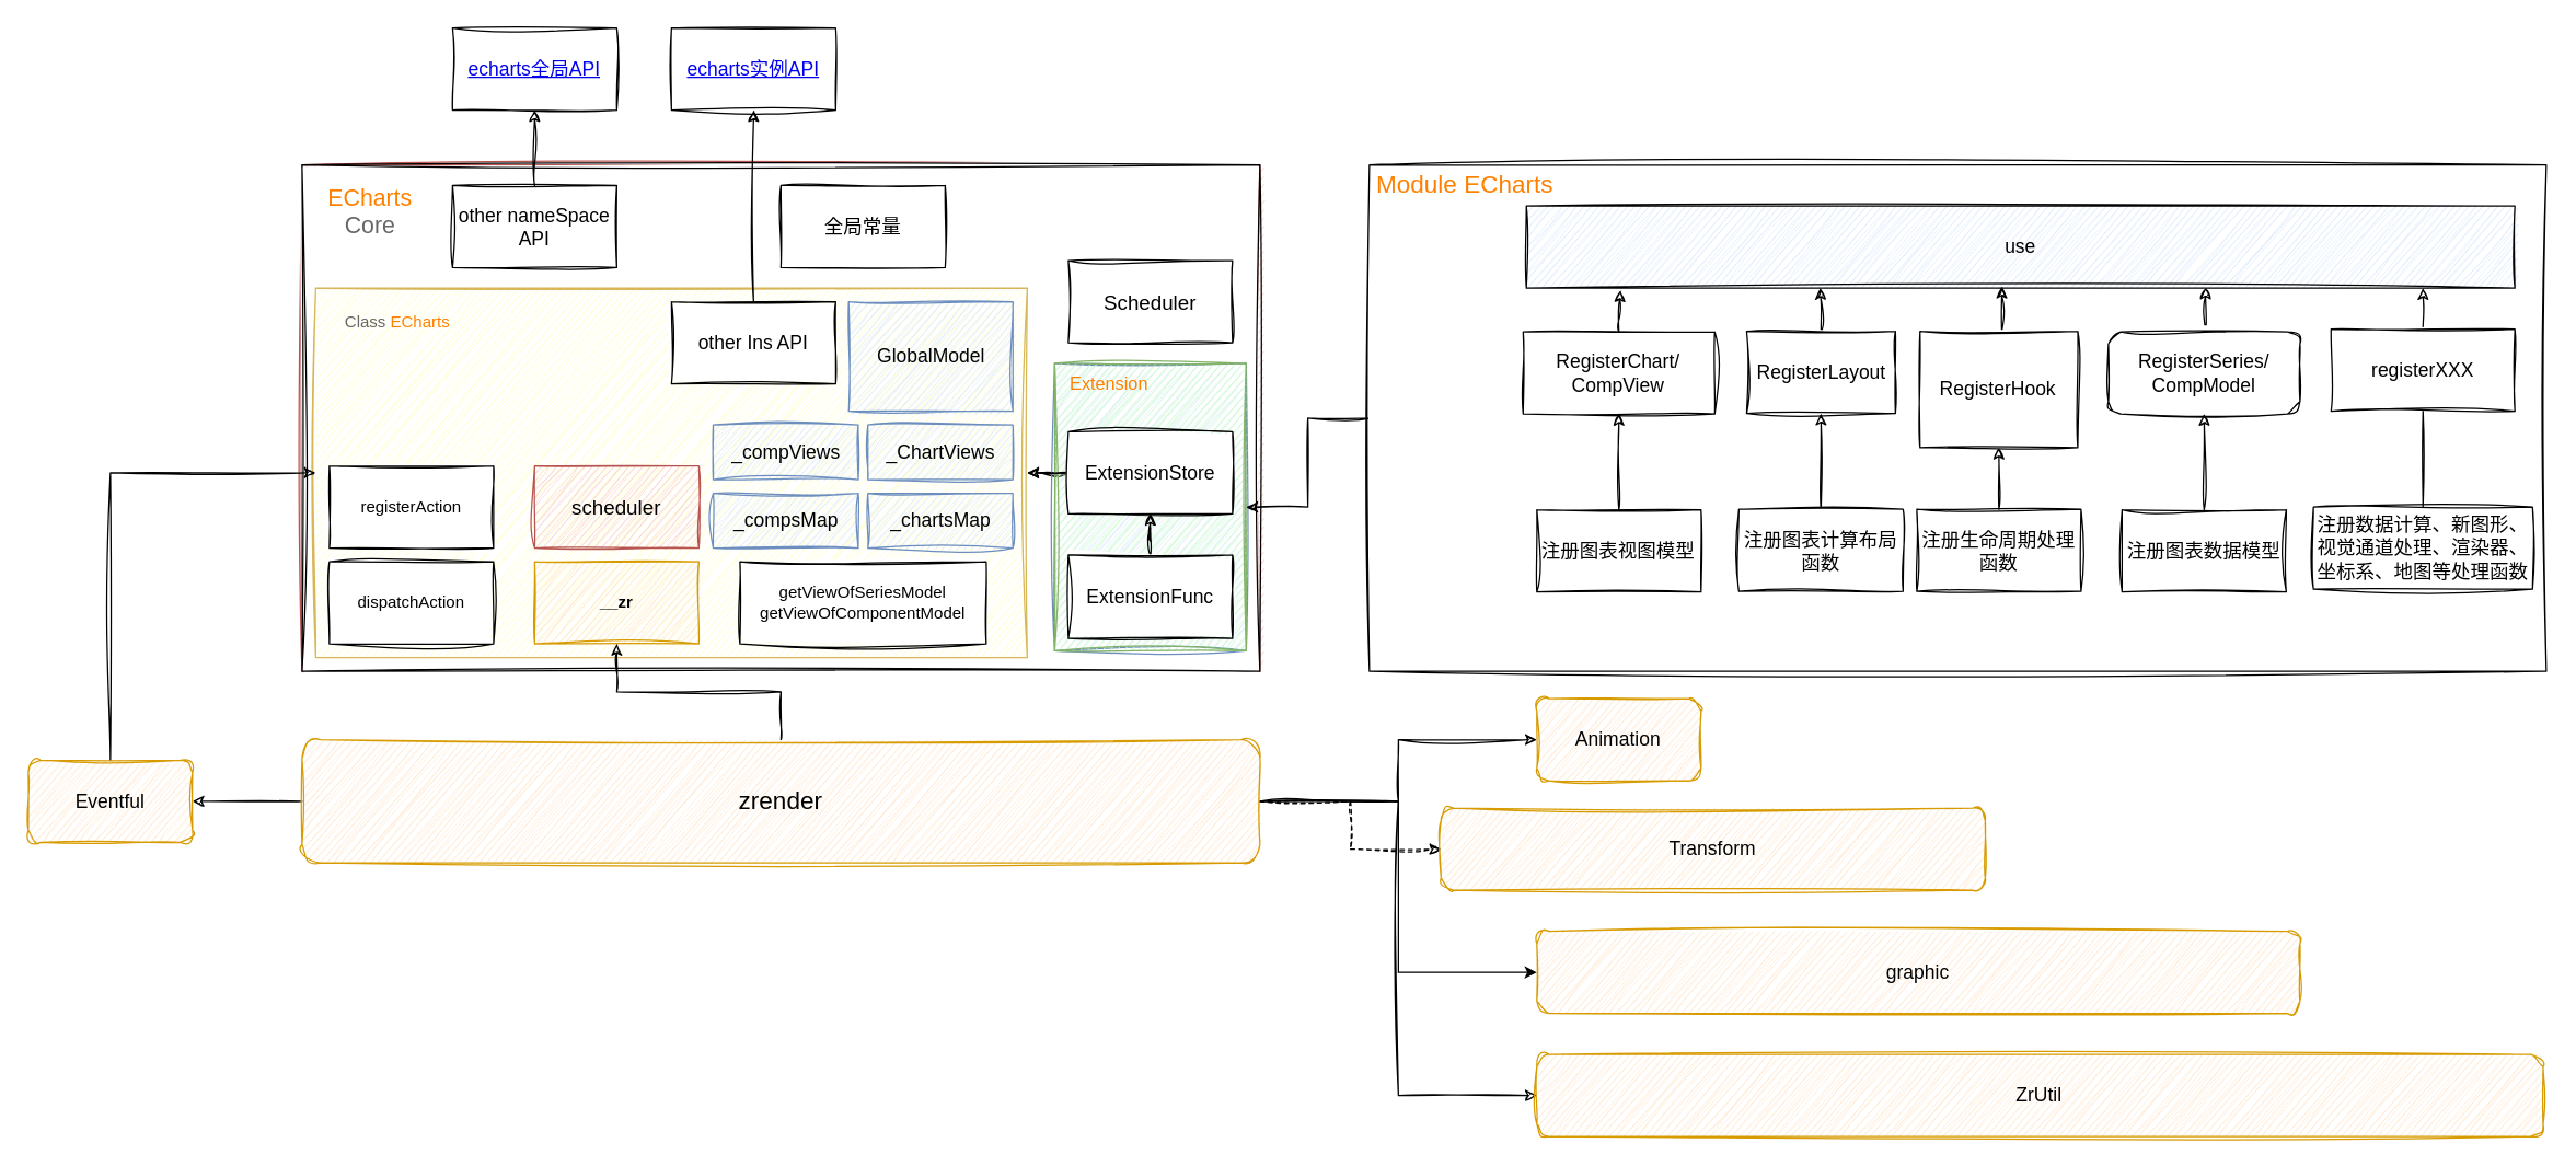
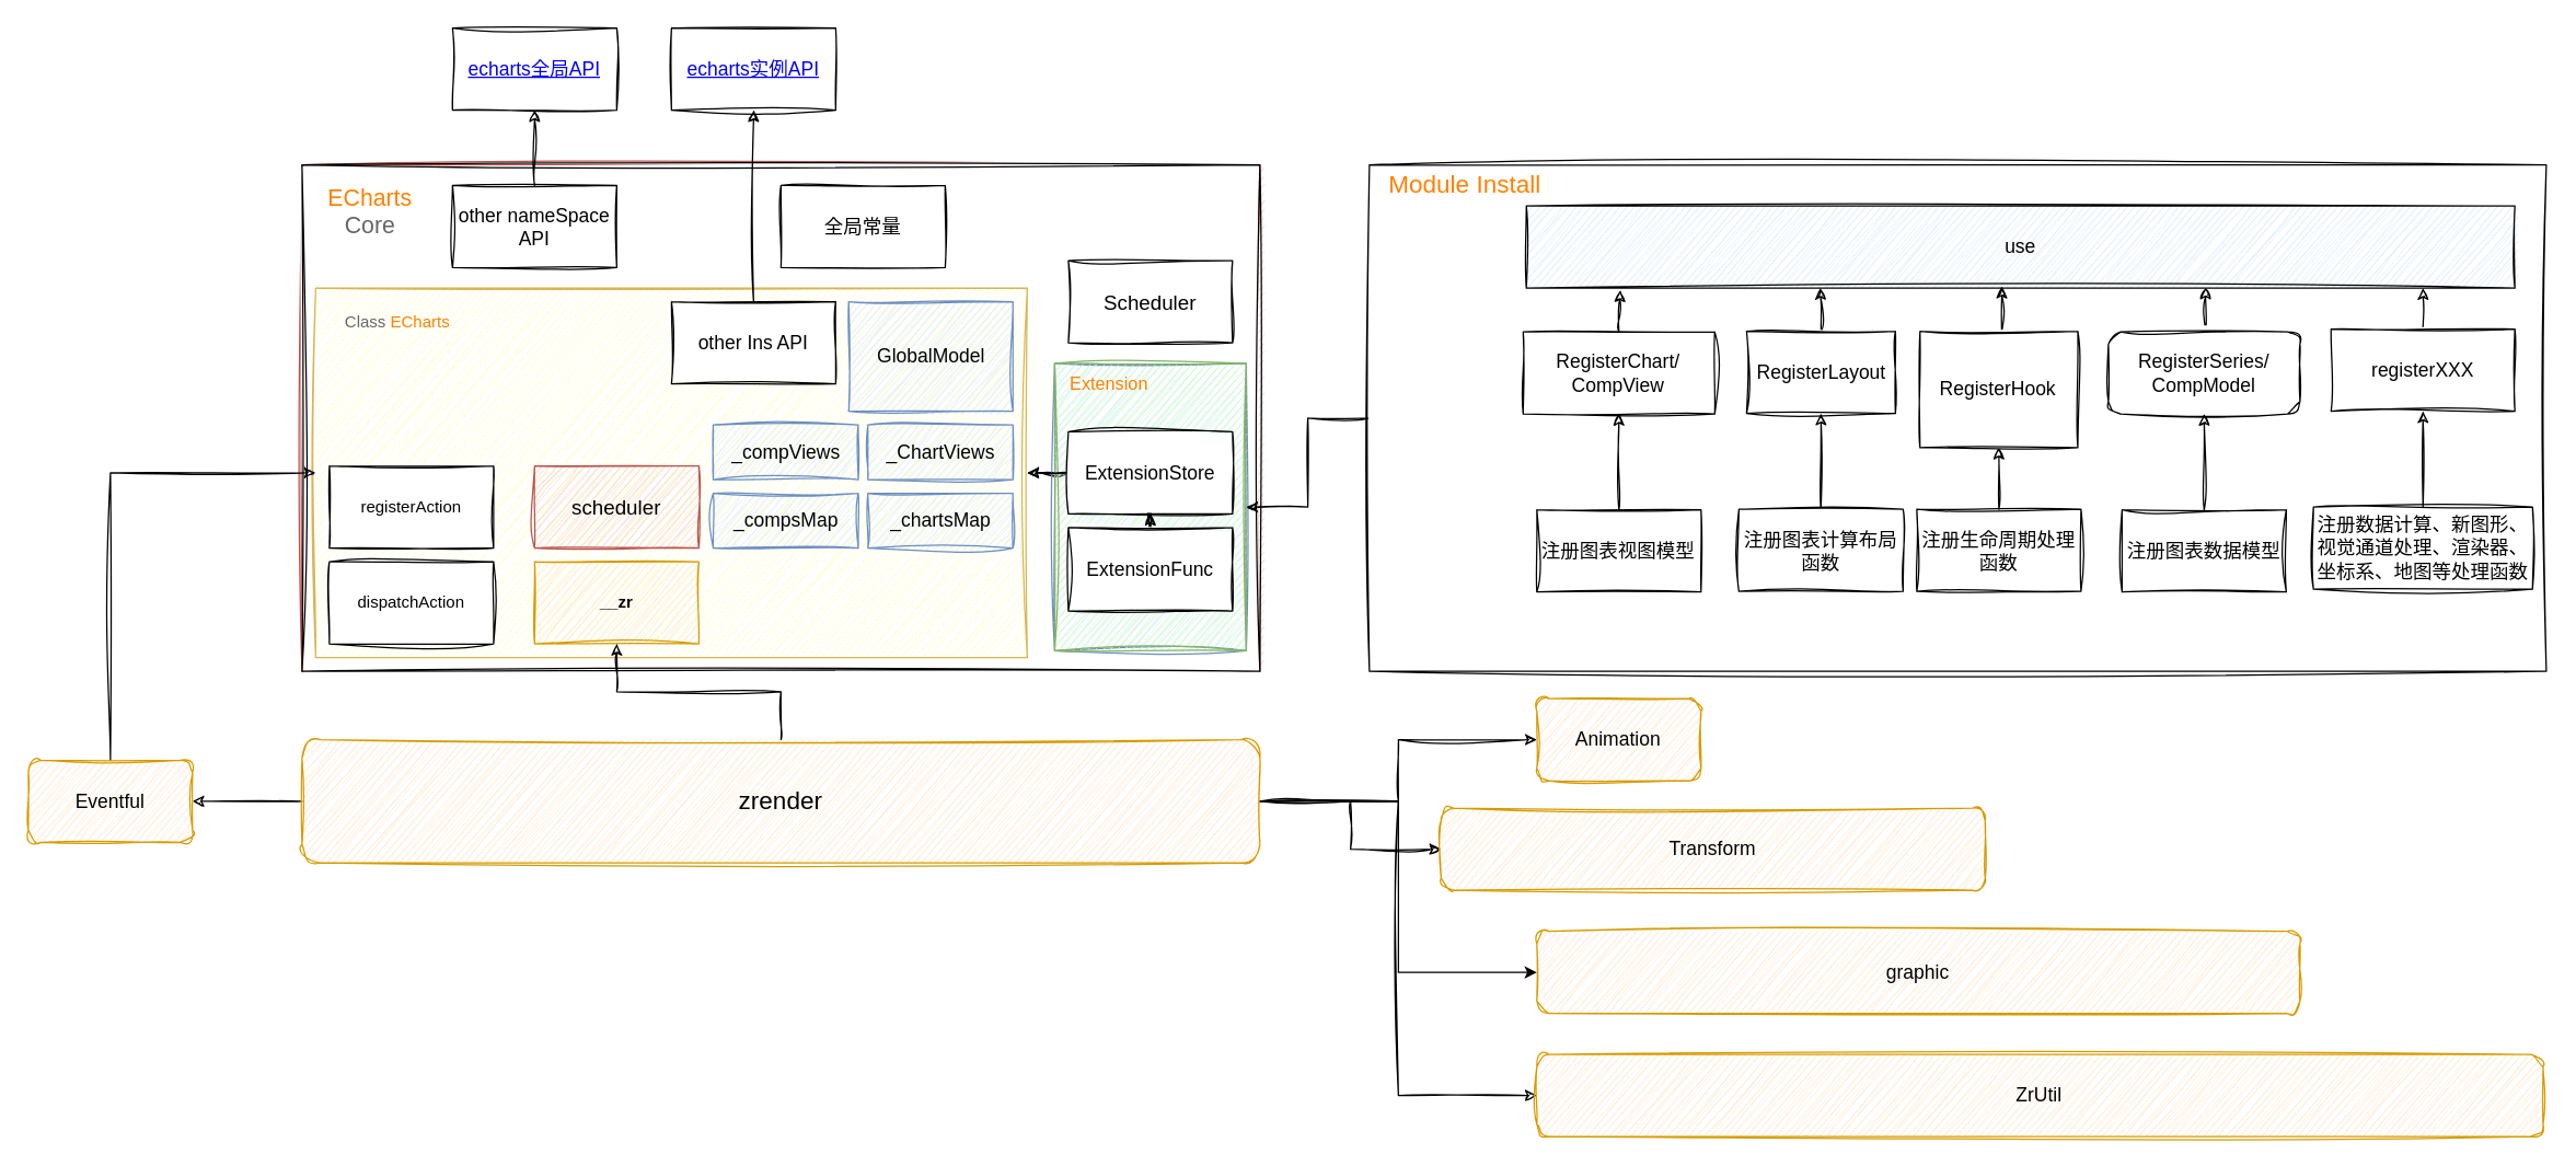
- <mxCell id="36" value="&lt;font style=&quot;font-size: 18px;&quot; color=&quot;#ff8000&quot;&gt;Module ECharts&lt;br&gt;&lt;/font&gt;" style="text;html=1;strokeColor=none;fillColor=none;align=center;verticalAlign=middle;whiteSpace=wrap;rounded=0;movable=1;resizable=1;rotatable=1;deletable=1;editable=1;locked=0;connectable=1;container=0;sketch=1;curveFitting=1;jiggle=2;" vertex="1" parent="1"><mxGeometry x="1000" y="120" width="140" height="30" as="geometry" /></mxCell>
+ <mxCell id="36" value="&lt;font style=&quot;font-size: 18px;&quot; color=&quot;#ff8000&quot;&gt;Module Install&lt;br&gt;&lt;/font&gt;" style="text;html=1;strokeColor=none;fillColor=none;align=center;verticalAlign=middle;whiteSpace=wrap;rounded=0;movable=1;resizable=1;rotatable=1;deletable=1;editable=1;locked=0;connectable=1;container=0;sketch=1;curveFitting=1;jiggle=2;" vertex="1" parent="1"><mxGeometry x="1000" y="120" width="140" height="30" as="geometry" /></mxCell>
- <mxCell id="43" style="edgeStyle=orthogonalEdgeStyle;rounded=0;orthogonalLoop=1;jettySize=auto;html=1;exitX=0.5;exitY=0;exitDx=0;exitDy=0;entryX=0.5;entryY=1;entryDx=0;entryDy=0;sketch=1;curveFitting=1;jiggle=2;endArrow=none;" edge="1" parent="1" source="44" target="40"><mxGeometry relative="1" as="geometry" /></mxCell>
+ <mxCell id="43" style="edgeStyle=orthogonalEdgeStyle;rounded=0;orthogonalLoop=1;jettySize=auto;html=1;exitX=0.5;exitY=0;exitDx=0;exitDy=0;entryX=0.5;entryY=1;entryDx=0;entryDy=0;sketch=1;curveFitting=1;jiggle=2;" edge="1" parent="1" source="44" target="40"><mxGeometry relative="1" as="geometry" /></mxCell>
- <mxCell id="16" value="&lt;font style=&quot;font-size: 14px;&quot;&gt;ExtensionFunc&lt;/font&gt;" style="rounded=0;whiteSpace=wrap;html=1;sketch=1;curveFitting=1;jiggle=2;" vertex="1" parent="12"><mxGeometry x="10" y="140" width="120" height="61" as="geometry" /></mxCell>
+ <mxCell id="16" value="&lt;font style=&quot;font-size: 14px;&quot;&gt;ExtensionFunc&lt;/font&gt;" style="rounded=0;whiteSpace=wrap;html=1;sketch=1;curveFitting=1;jiggle=2;" vertex="1" parent="12"><mxGeometry x="10" y="120" width="120" height="61" as="geometry" /></mxCell>
- <mxCell id="21" value="getViewOfSeriesModel&lt;br&gt;getViewOfComponentModel" style="rounded=0;whiteSpace=wrap;html=1;sketch=1;curveFitting=1;jiggle=2;" vertex="1" parent="2"><mxGeometry x="320" y="290" width="180" height="60" as="geometry" /></mxCell>
- <mxCell id="49" style="edgeStyle=orthogonalEdgeStyle;rounded=0;orthogonalLoop=1;jettySize=auto;html=1;exitX=1;exitY=0.5;exitDx=0;exitDy=0;entryX=0;entryY=0.5;entryDx=0;entryDy=0;sketch=1;curveFitting=1;jiggle=2;dashed=1;" edge="1" parent="1" source="51" target="54"><mxGeometry relative="1" as="geometry" /></mxCell>
+ <mxCell id="49" style="edgeStyle=orthogonalEdgeStyle;rounded=0;orthogonalLoop=1;jettySize=auto;html=1;exitX=1;exitY=0.5;exitDx=0;exitDy=0;entryX=0;entryY=0.5;entryDx=0;entryDy=0;sketch=1;curveFitting=1;jiggle=2;" edge="1" parent="1" source="51" target="54"><mxGeometry relative="1" as="geometry" /></mxCell>
